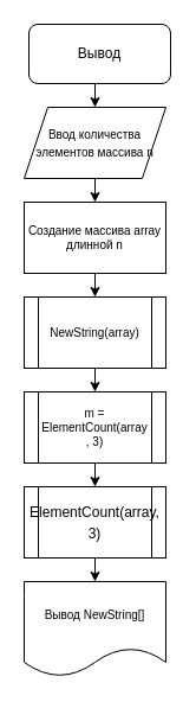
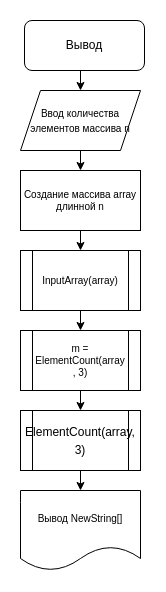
- <mxCell id="7" value="NewString(array)" style="shape=process;whiteSpace=wrap;html=1;backgroundOutline=1;fontSize=10;" vertex="1" parent="1"><mxGeometry x="20" y="250" width="120" height="60" as="geometry" /></mxCell>
+ <mxCell id="7" value="InputArray(array)" style="shape=process;whiteSpace=wrap;html=1;backgroundOutline=1;fontSize=10;" vertex="1" parent="1"><mxGeometry x="20" y="250" width="120" height="60" as="geometry" /></mxCell>
